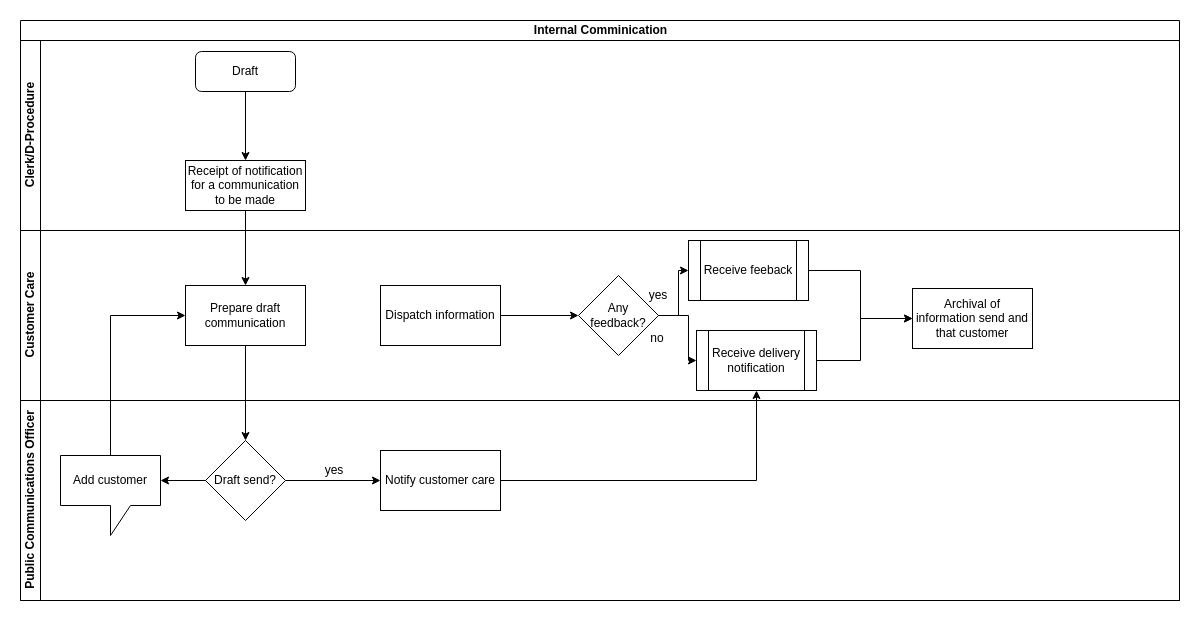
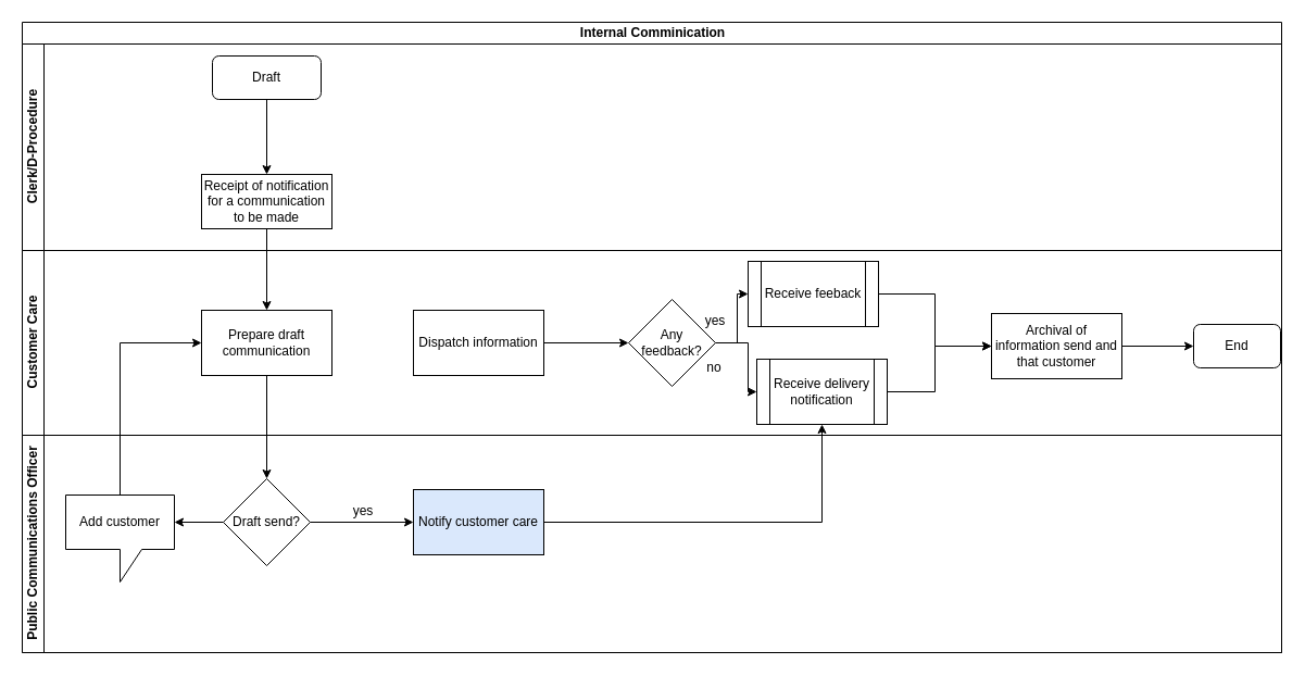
+ <mxCell id="18" value="" style="edgeStyle=orthogonalEdgeStyle;rounded=0;orthogonalLoop=1;jettySize=auto;html=1;entryX=0;entryY=0.5;entryDx=0;entryDy=0;" edge="1" parent="7" source="12" target="13"><mxGeometry relative="1" as="geometry"><mxPoint x="1112" y="88" as="targetPoint" /></mxGeometry></mxCell>
+ <mxCell id="13" value="End" style="rounded=1;whiteSpace=wrap;html=1;" vertex="1" parent="7"><mxGeometry x="1078" y="68" width="80" height="40" as="geometry" /></mxCell>
- <mxCell id="21" value="Notify customer care" style="whiteSpace=wrap;html=1;rounded=0;" vertex="1" parent="19"><mxGeometry x="360" y="50" width="120" height="60" as="geometry" /></mxCell>
+ <mxCell id="21" value="Notify customer care" style="whiteSpace=wrap;html=1;rounded=0;fillColor=#dae8fc;" vertex="1" parent="19"><mxGeometry x="360" y="50" width="120" height="60" as="geometry" /></mxCell>
